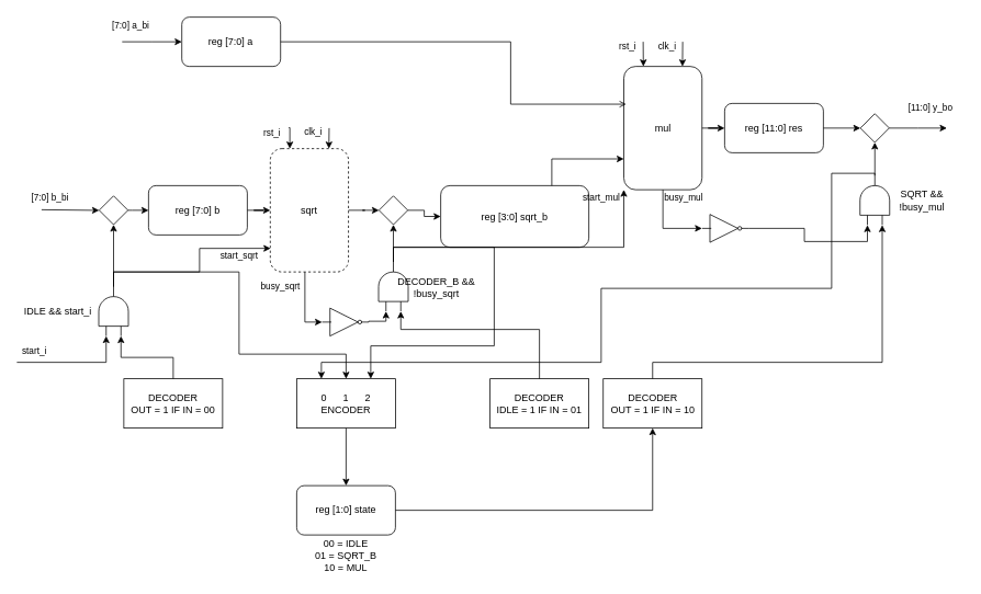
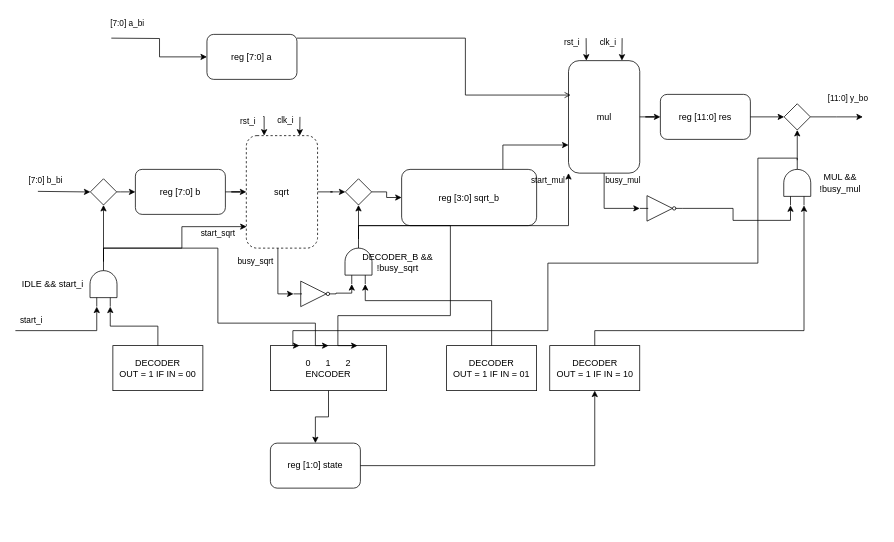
- <mxCell id="3" value="reg [7:0] a" style="rounded=1;whiteSpace=wrap;html=1;fillColor=none;" parent="1" vertex="1"><mxGeometry x="220.42" y="20" width="120" height="60" as="geometry" /></mxCell>
+ <mxCell id="3" value="reg [7:0] a" style="rounded=1;whiteSpace=wrap;html=1;fillColor=none;" parent="1" vertex="1"><mxGeometry x="275.42" y="45" width="120" height="60" as="geometry" /></mxCell>
- <mxCell id="57" value="SQRT &amp;amp;&amp;amp; !busy_mul" style="text;html=1;strokeColor=none;fillColor=none;align=center;verticalAlign=middle;whiteSpace=wrap;rounded=0;" vertex="1" parent="1"><mxGeometry x="1070" y="218" width="100" height="50" as="geometry" /></mxCell>
+ <mxCell id="57" value="MUL &amp;amp;&amp;amp; !busy_mul" style="text;html=1;strokeColor=none;fillColor=none;align=center;verticalAlign=middle;whiteSpace=wrap;rounded=0;" vertex="1" parent="1"><mxGeometry x="1070" y="218" width="100" height="50" as="geometry" /></mxCell>
- <mxCell id="37" value="0&lt;span style=&quot;white-space: pre;&quot;&gt;&#09;&lt;/span&gt;1&lt;span style=&quot;white-space: pre;&quot;&gt;&#09;&lt;/span&gt;2&lt;br&gt;ENCODER" style="rounded=0;whiteSpace=wrap;html=1;fillColor=none;" vertex="1" parent="1"><mxGeometry x="360" y="460" width="120" height="60" as="geometry" /></mxCell>
+ <mxCell id="37" value="0&lt;span style=&quot;white-space: pre;&quot;&gt;&#09;&lt;/span&gt;1&lt;span style=&quot;white-space: pre;&quot;&gt;&#09;&lt;/span&gt;2&lt;br&gt;ENCODER" style="rounded=0;whiteSpace=wrap;html=1;fillColor=none;" vertex="1" parent="1"><mxGeometry x="360" y="460" width="155" height="60" as="geometry" /></mxCell>
- <mxCell id="46" value="DECODER&lt;br&gt;IDLE = 1 IF IN = 01" style="rounded=0;whiteSpace=wrap;html=1;fillColor=none;" vertex="1" parent="1"><mxGeometry x="595" y="460" width="120" height="60" as="geometry" /></mxCell>
+ <mxCell id="46" value="DECODER&lt;br&gt;OUT = 1 IF IN = 01" style="rounded=0;whiteSpace=wrap;html=1;fillColor=none;" vertex="1" parent="1"><mxGeometry x="595" y="460" width="120" height="60" as="geometry" /></mxCell>
- <mxCell id="27" value="00 = IDLE&lt;br&gt;01 = SQRT_B&lt;br&gt;10 = MUL" style="text;html=1;strokeColor=none;fillColor=none;align=center;verticalAlign=middle;whiteSpace=wrap;rounded=0;" vertex="1" parent="1"><mxGeometry x="370" y="650" width="100" height="50" as="geometry" /></mxCell>
